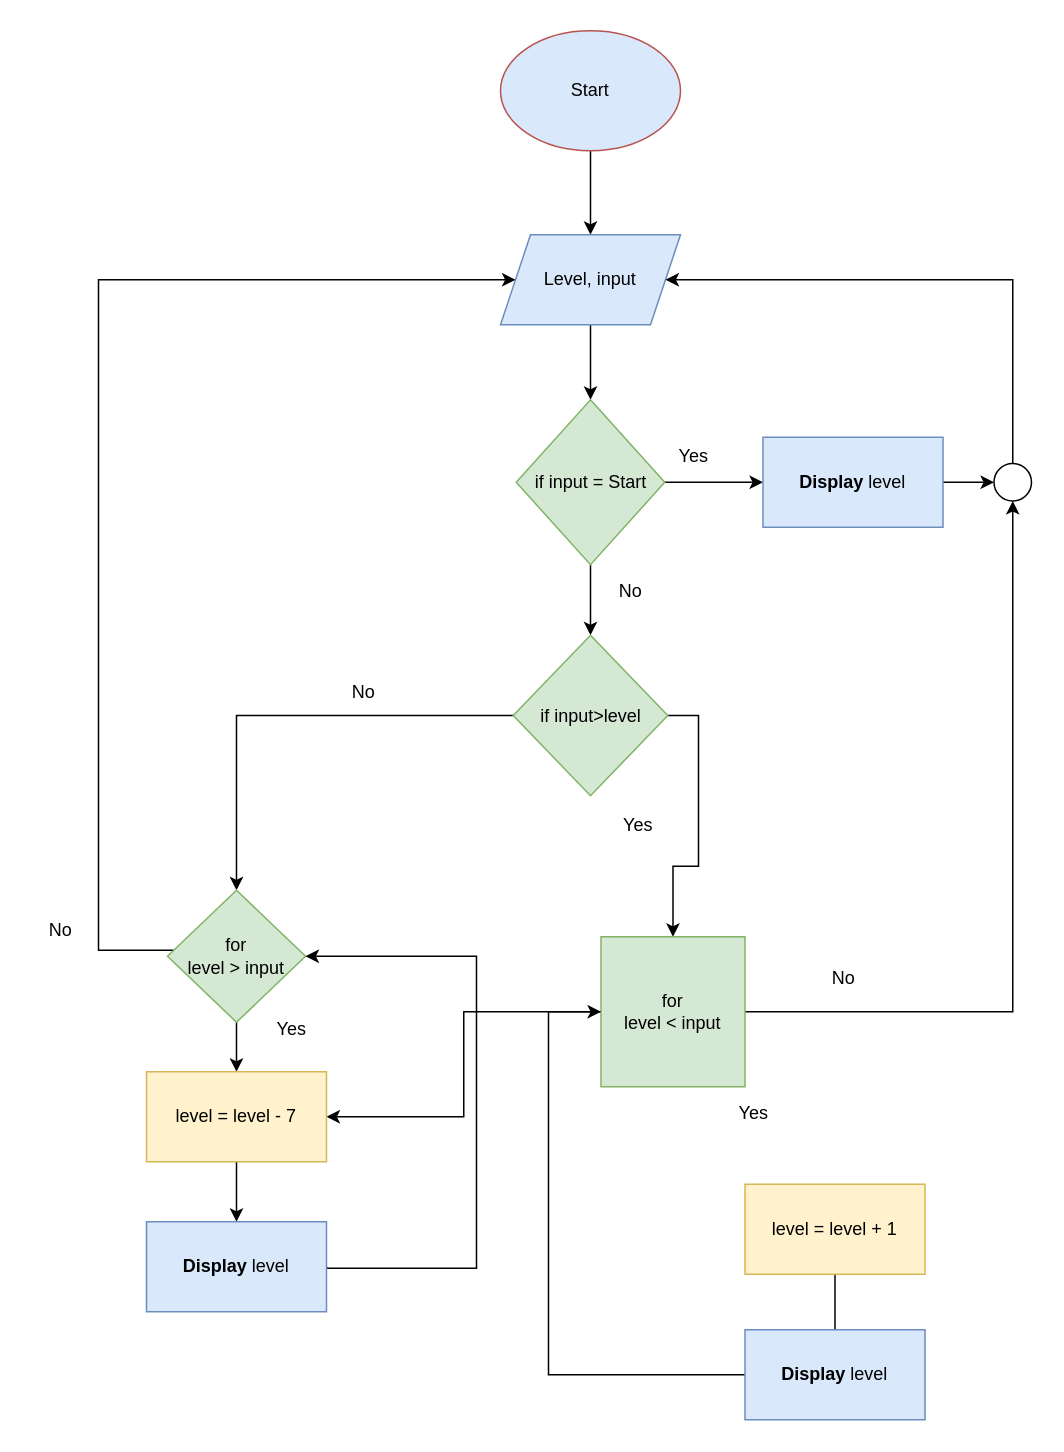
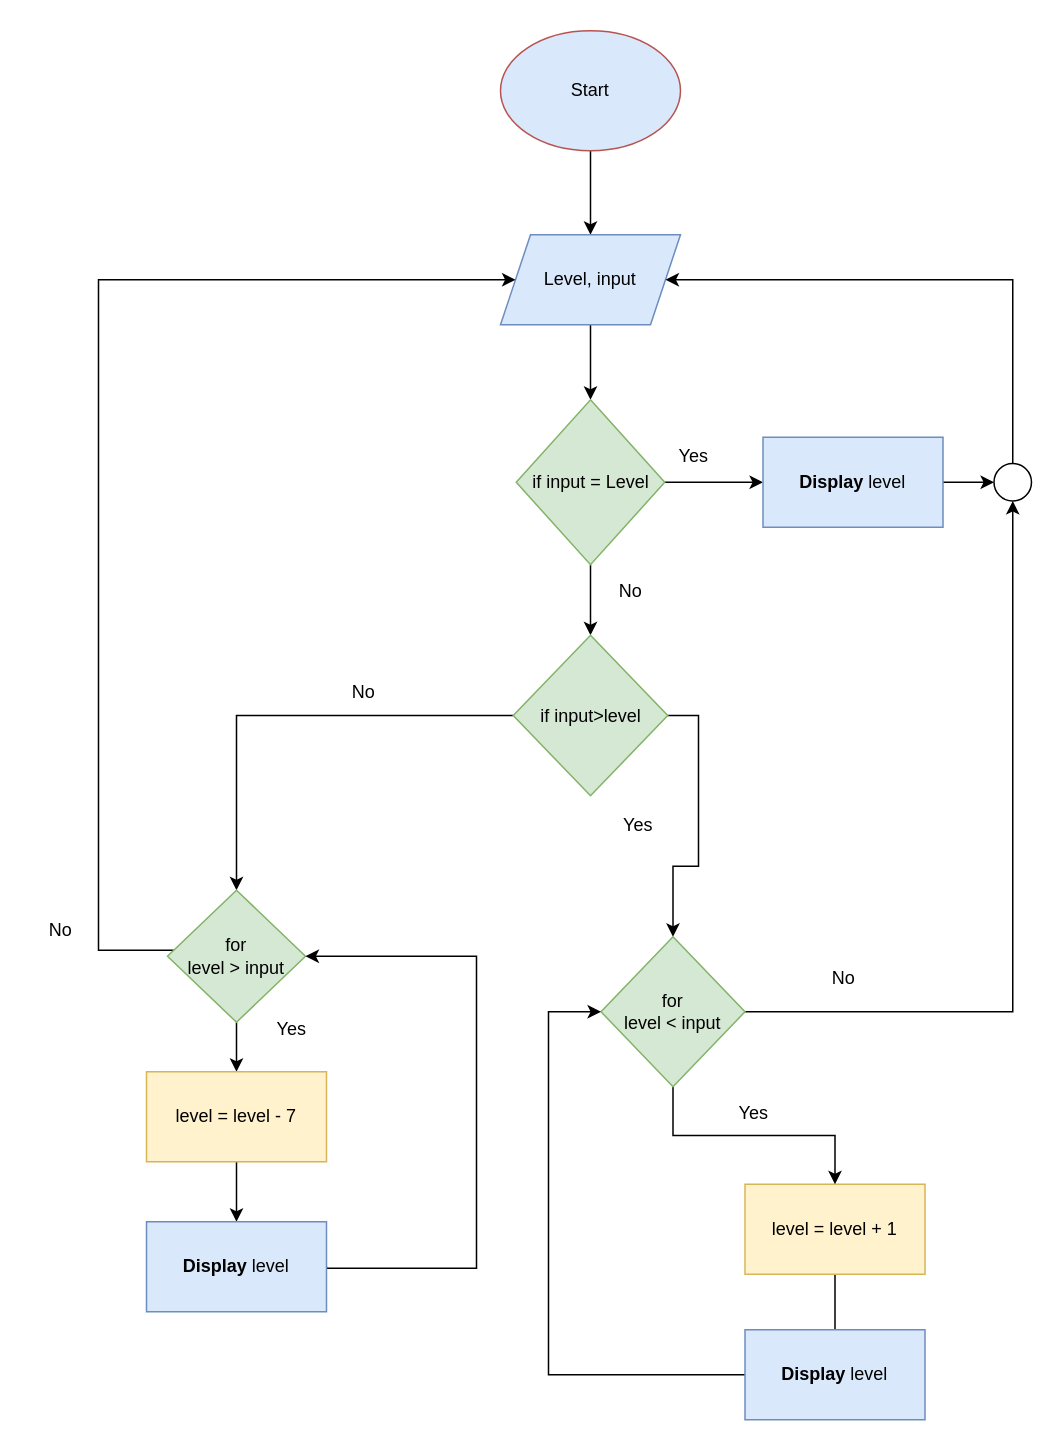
- <mxCell id="8" value="if input = Start" style="rhombus;whiteSpace=wrap;html=1;fillColor=#d5e8d4;strokeColor=#82b366;" parent="1" vertex="1"><mxGeometry x="343.5" y="266" width="99" height="110" as="geometry" /></mxCell>
+ <mxCell id="8" value="if input = Level" style="rhombus;whiteSpace=wrap;html=1;fillColor=#d5e8d4;strokeColor=#82b366;" parent="1" vertex="1"><mxGeometry x="343.5" y="266" width="99" height="110" as="geometry" /></mxCell>
- <mxCell id="19" value="for&lt;br&gt;level &amp;lt; input" style="whiteSpace=wrap;html=1;strokeColor=#82b366;fillColor=#d5e8d4;rounded=0;" parent="1" vertex="1"><mxGeometry x="400" y="624" width="96" height="100" as="geometry" /></mxCell>
+ <mxCell id="19" value="for&lt;br&gt;level &amp;lt; input" style="rhombus;whiteSpace=wrap;html=1;strokeColor=#82b366;fillColor=#d5e8d4;" parent="1" vertex="1"><mxGeometry x="400" y="624" width="96" height="100" as="geometry" /></mxCell>
- <mxCell id="17" value="" style="edgeStyle=orthogonalEdgeStyle;rounded=0;orthogonalLoop=1;jettySize=auto;html=1;" parent="1" source="19" target="26" edge="1"><mxGeometry relative="1" as="geometry" /></mxCell>
+ <mxCell id="17" value="" style="edgeStyle=orthogonalEdgeStyle;rounded=0;orthogonalLoop=1;jettySize=auto;html=1;" parent="1" source="19" target="14" edge="1"><mxGeometry relative="1" as="geometry" /></mxCell>
